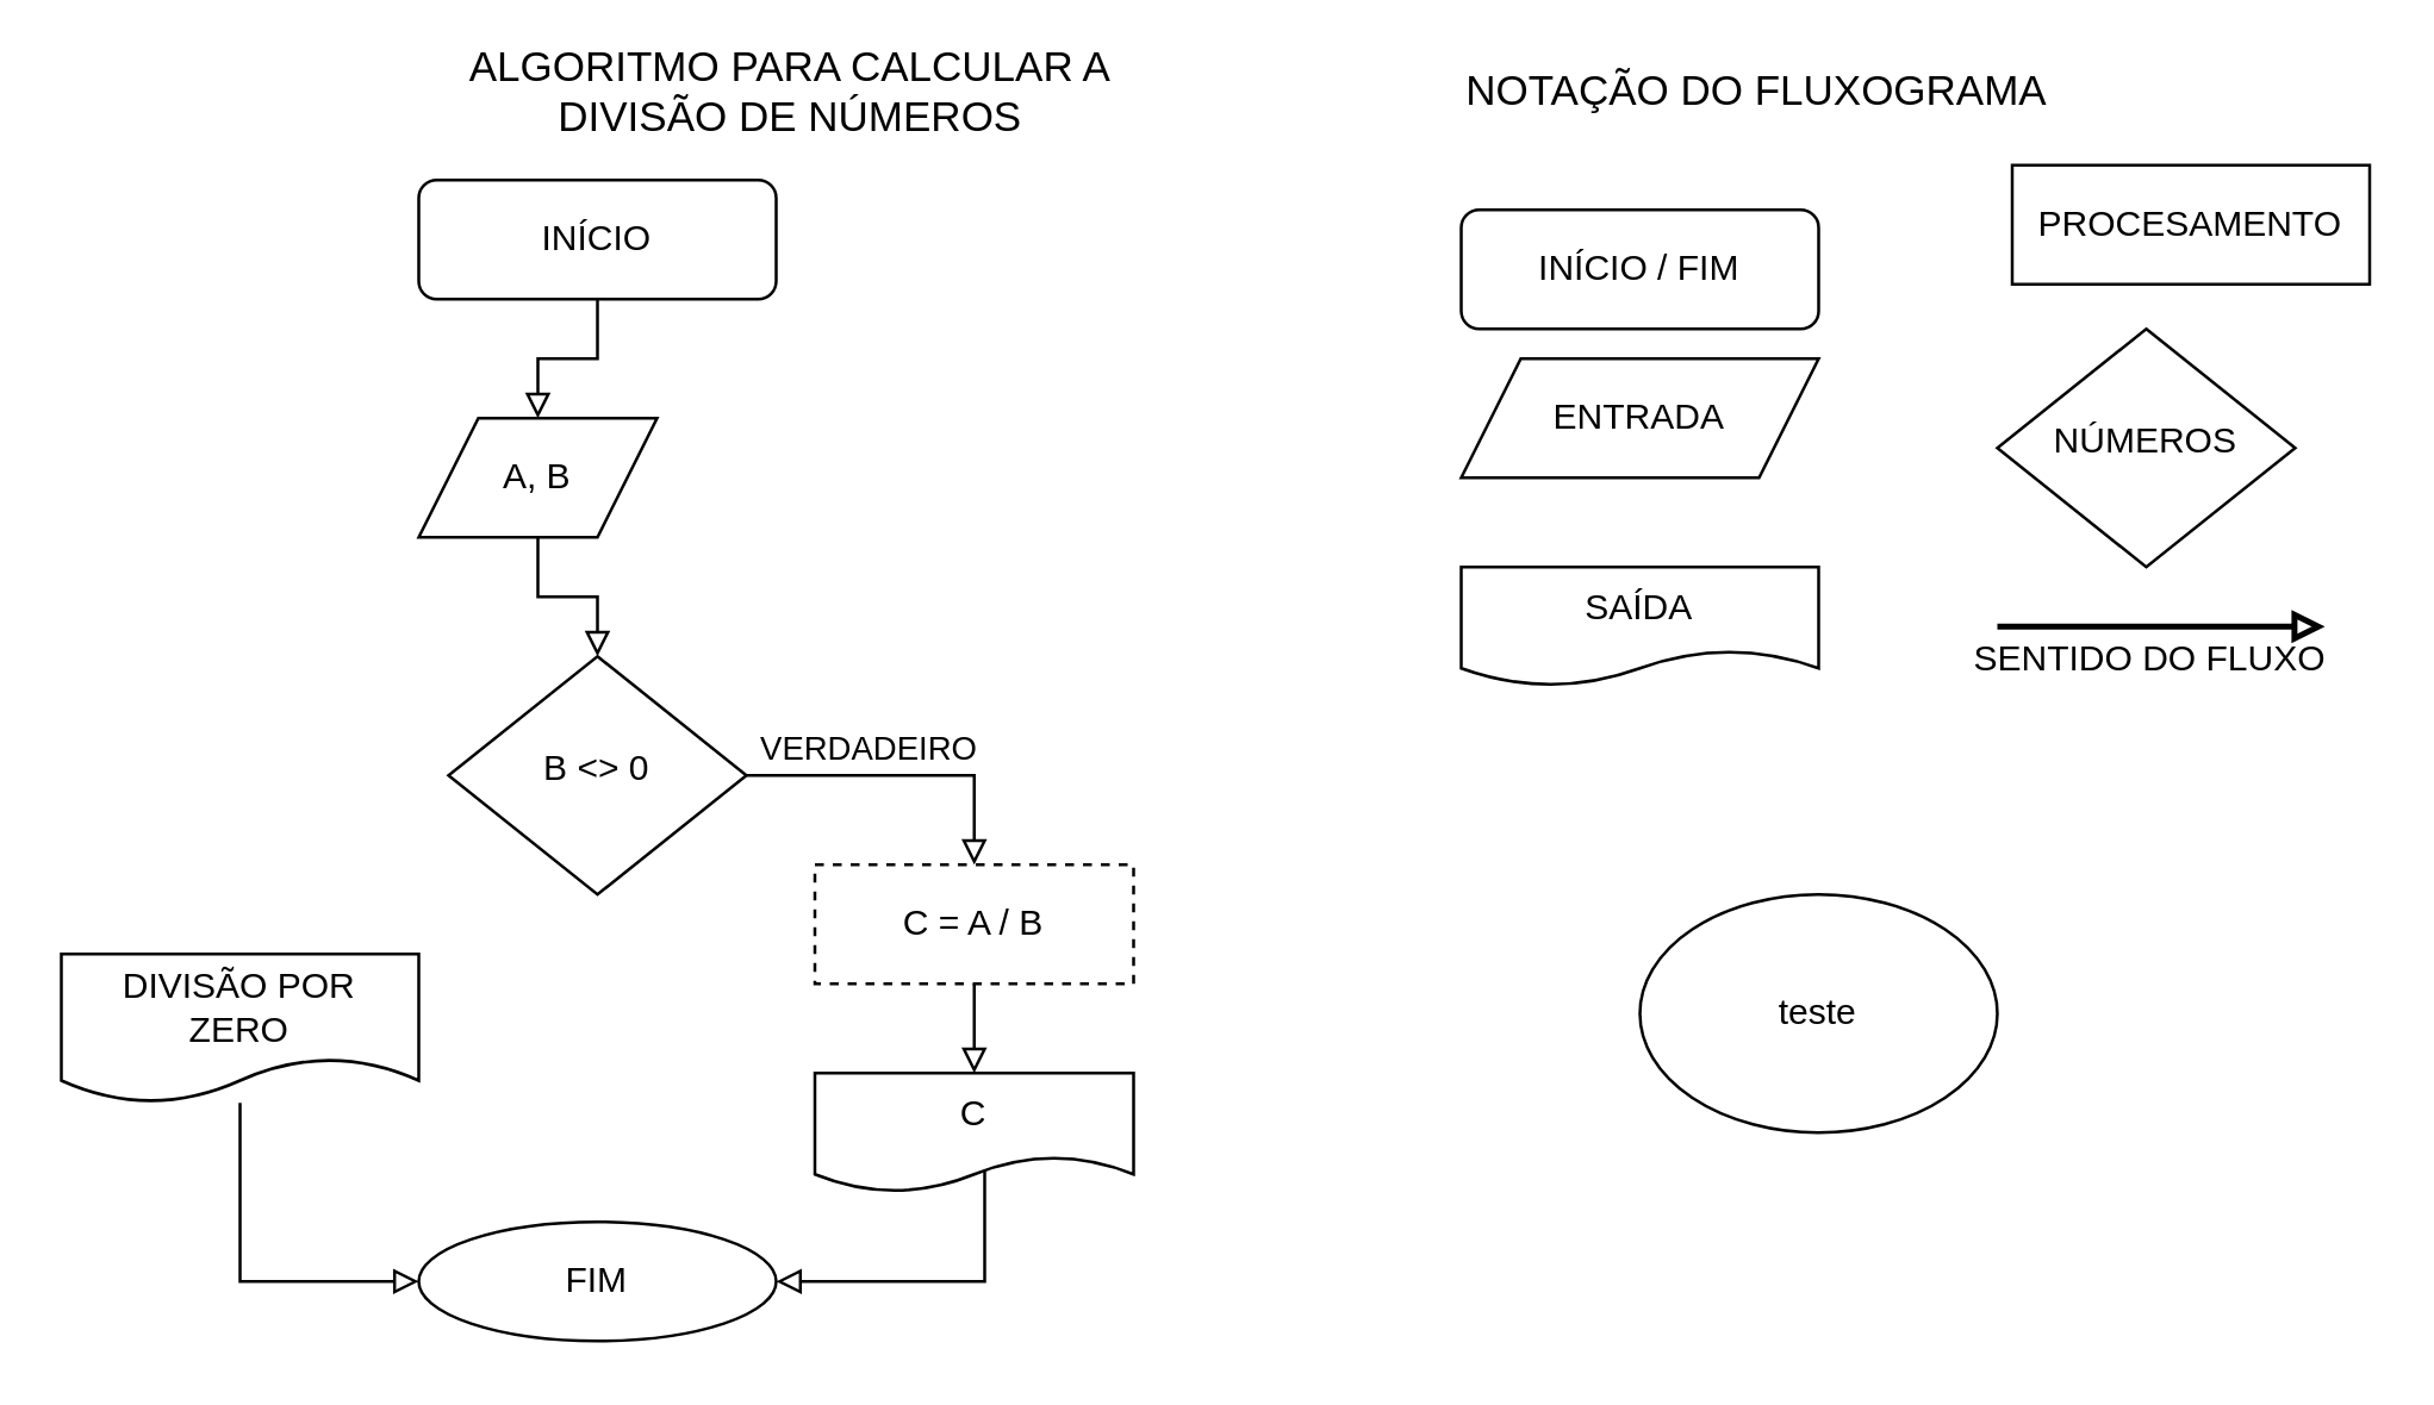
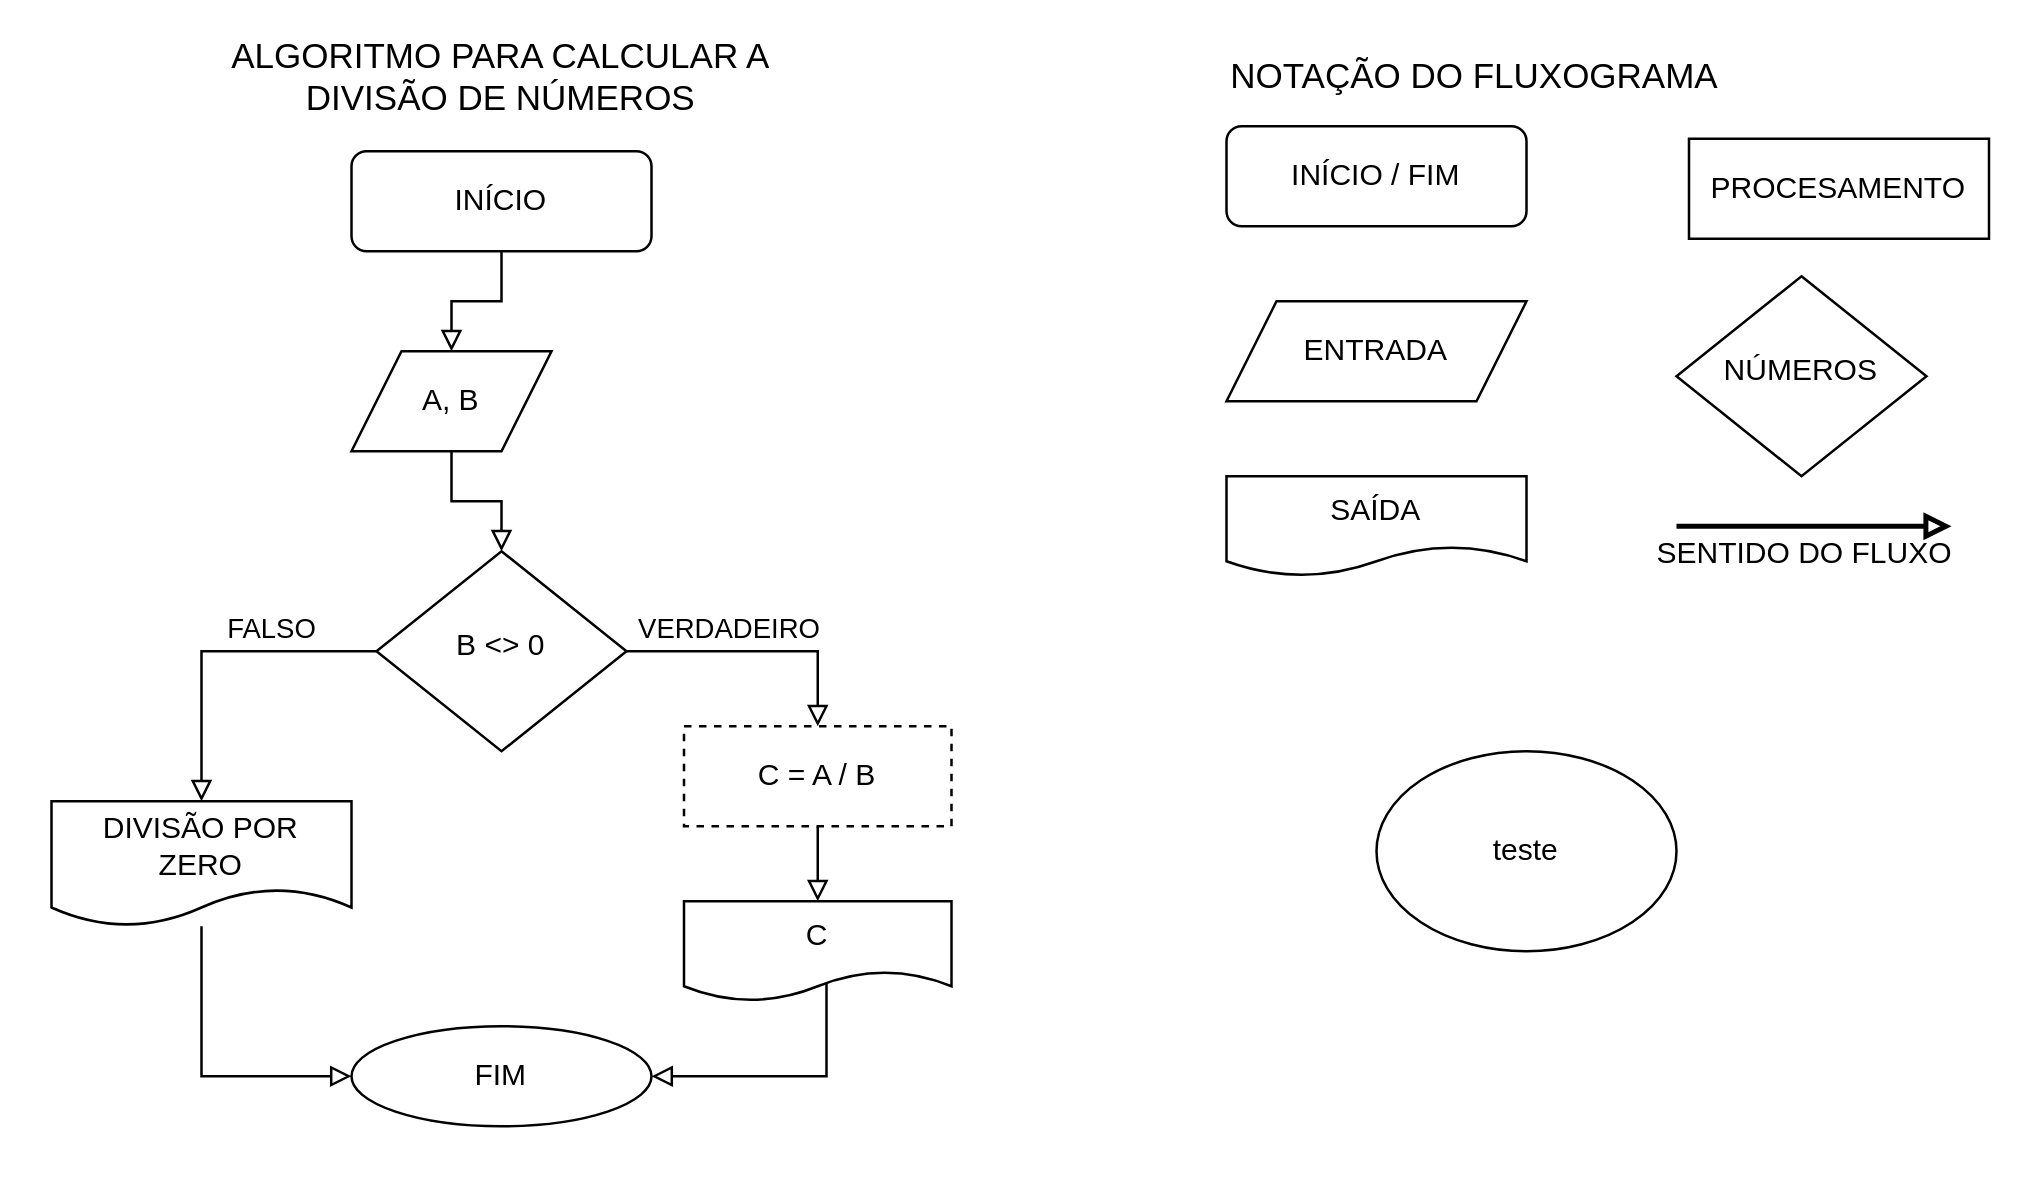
- <mxCell id="26" value="ALGORITMO PARA CALCULAR A DIVISÃO DE NÚMEROS" style="text;html=1;strokeColor=none;fillColor=none;align=center;verticalAlign=middle;whiteSpace=wrap;rounded=0;labelBackgroundColor=none;fontSize=14;" parent="1" vertex="1"><mxGeometry x="140" y="20" width="250" height="20" as="geometry" /></mxCell>
+ <mxCell id="26" value="ALGORITMO PARA CALCULAR A DIVISÃO DE NÚMEROS" style="text;html=1;strokeColor=none;fillColor=none;align=center;verticalAlign=middle;whiteSpace=wrap;rounded=0;labelBackgroundColor=none;fontSize=14;" parent="1" vertex="1"><mxGeometry x="75" y="20" width="250" height="20" as="geometry" /></mxCell>
- <mxCell id="18" value="INÍCIO / FIM" style="rounded=1;whiteSpace=wrap;html=1;fontSize=12;glass=0;strokeWidth=1;shadow=0;" parent="1" vertex="1"><mxGeometry x="490" y="70" width="120" height="40" as="geometry" /></mxCell>
+ <mxCell id="18" value="INÍCIO / FIM" style="rounded=1;whiteSpace=wrap;html=1;fontSize=12;glass=0;strokeWidth=1;shadow=0;" parent="1" vertex="1"><mxGeometry x="490" y="50" width="120" height="40" as="geometry" /></mxCell>
+ <mxCell id="4" style="edgeStyle=orthogonalEdgeStyle;rounded=0;orthogonalLoop=1;jettySize=auto;html=1;entryX=0.5;entryY=0;entryDx=0;entryDy=0;endArrow=block;endFill=0;" parent="1" source="8" target="13" edge="1"><mxGeometry relative="1" as="geometry" /></mxCell>
+ <mxCell id="5" value="FALSO" style="edgeLabel;html=1;align=center;verticalAlign=middle;resizable=0;points=[];" parent="4" vertex="1" connectable="0"><mxGeometry x="-0.212" y="1" relative="1" as="geometry"><mxPoint x="8" y="-11" as="offset" /></mxGeometry></mxCell>
